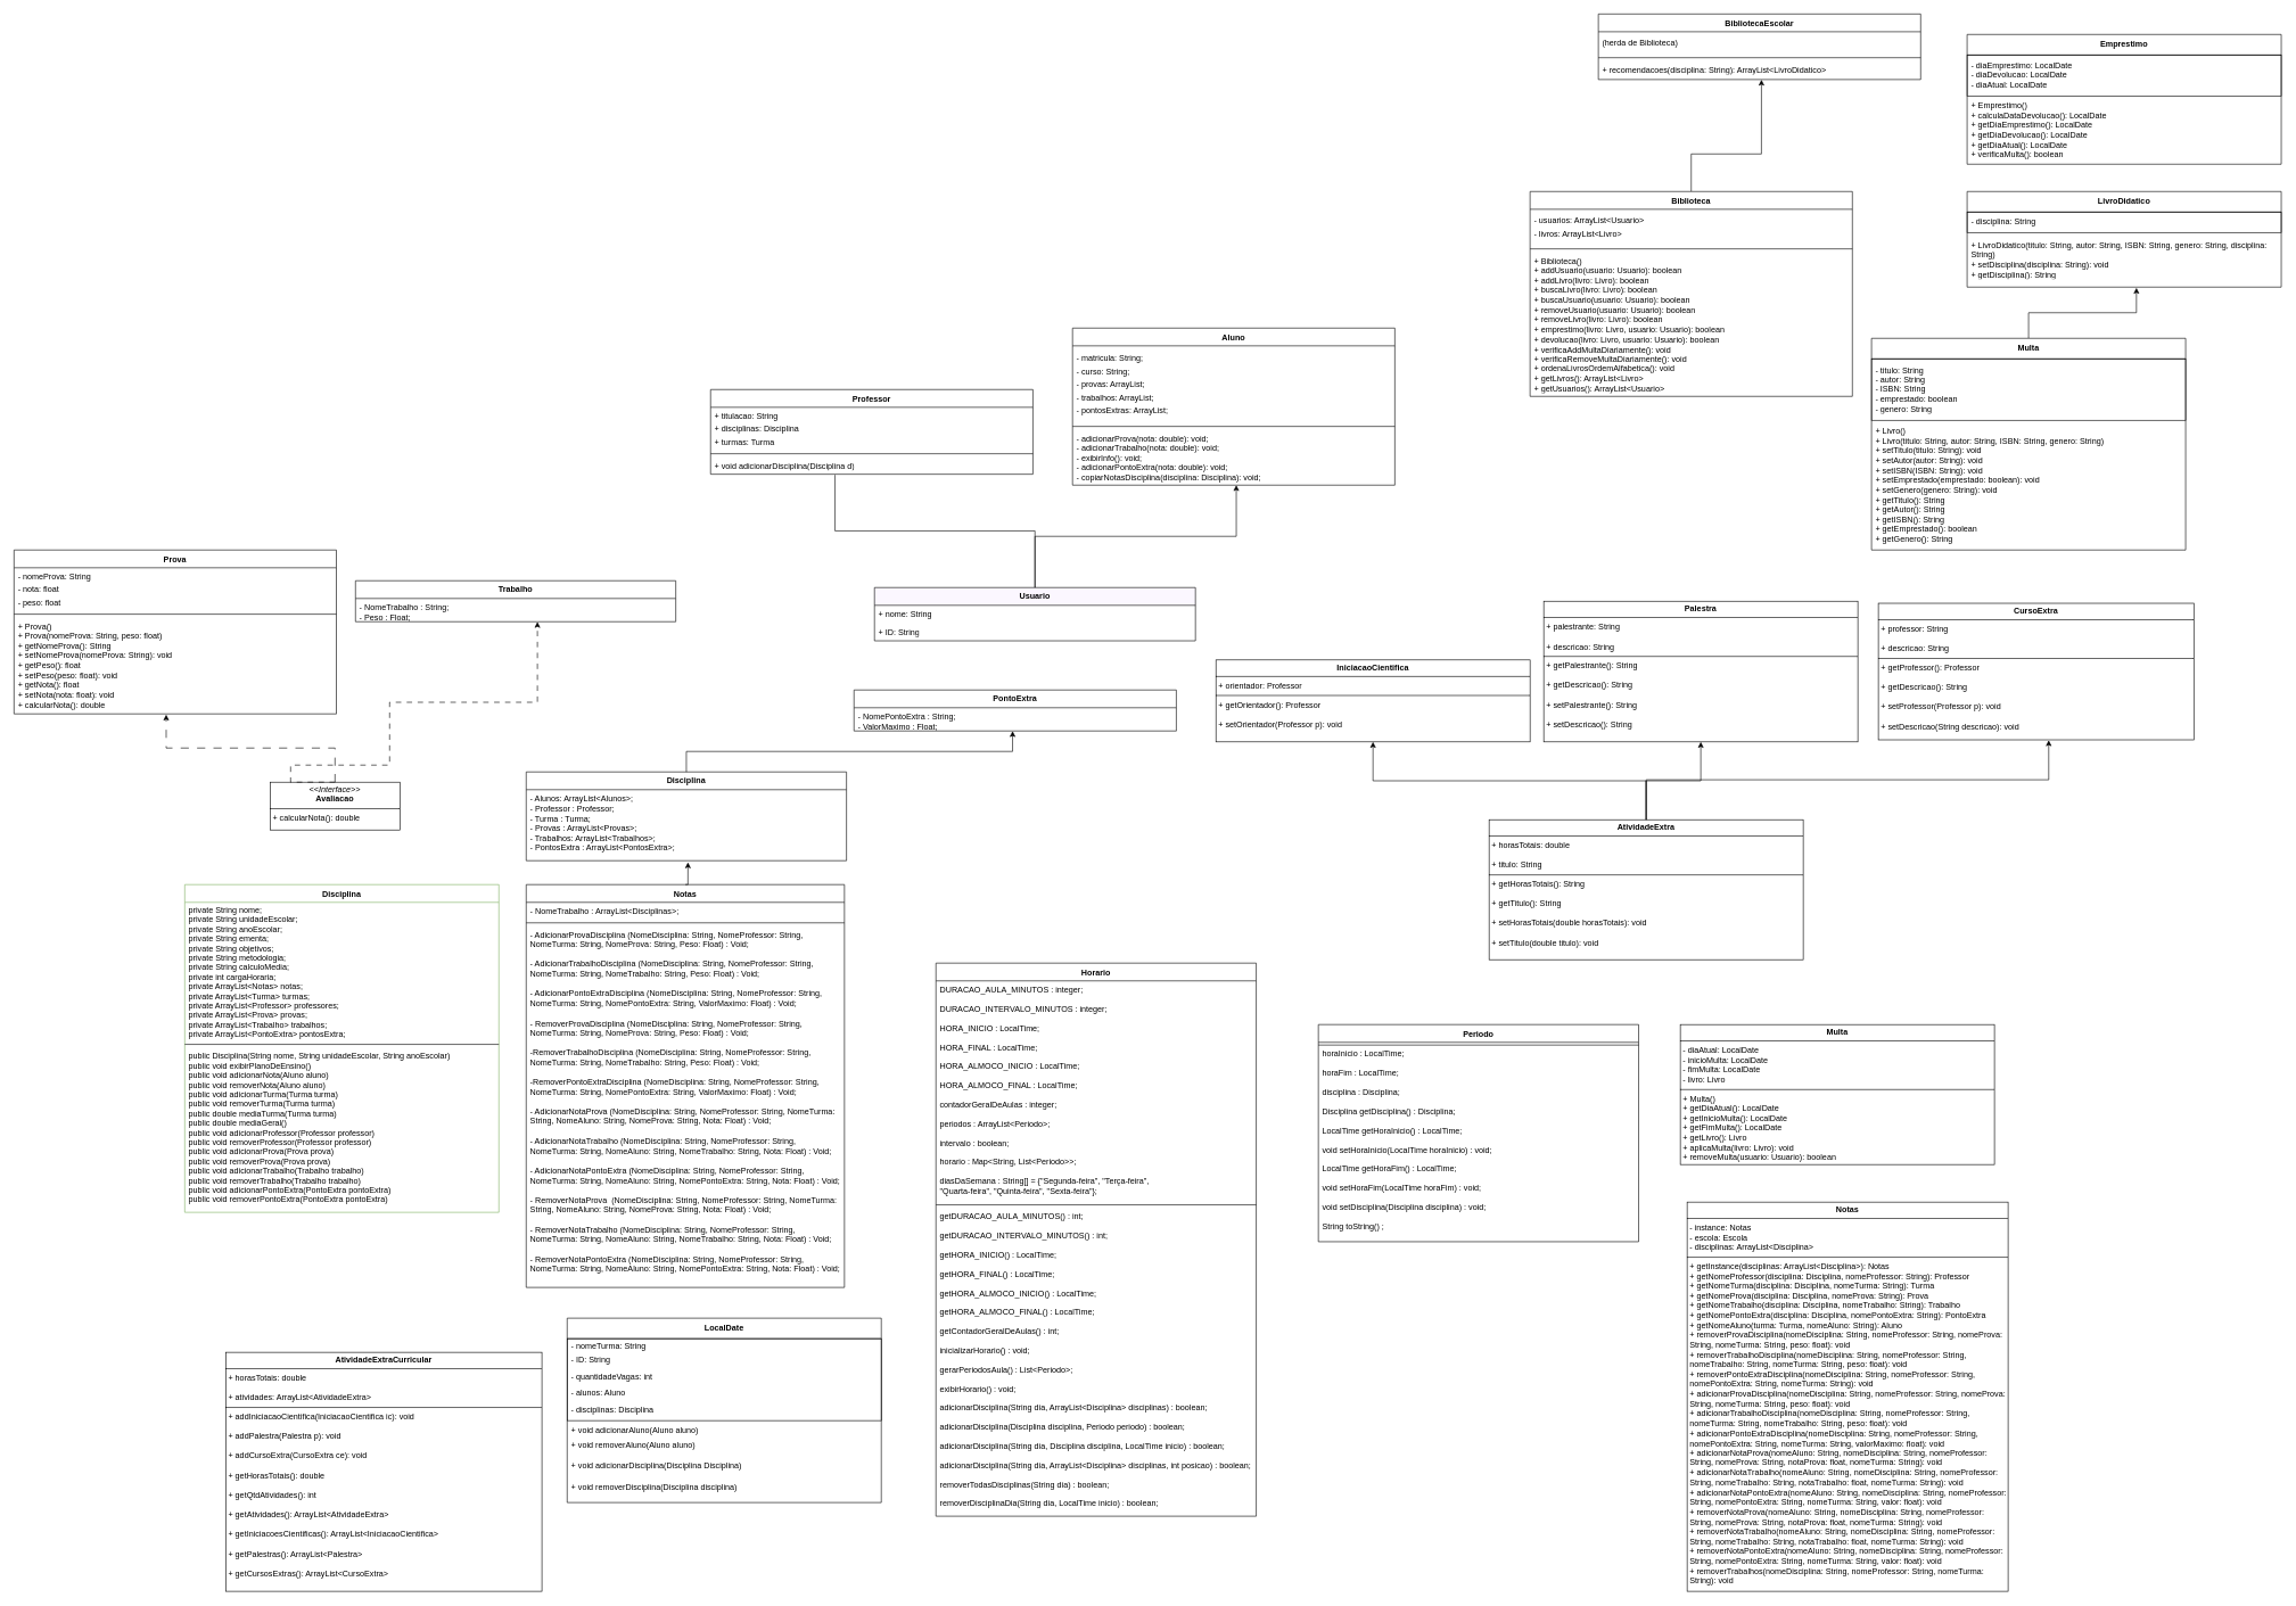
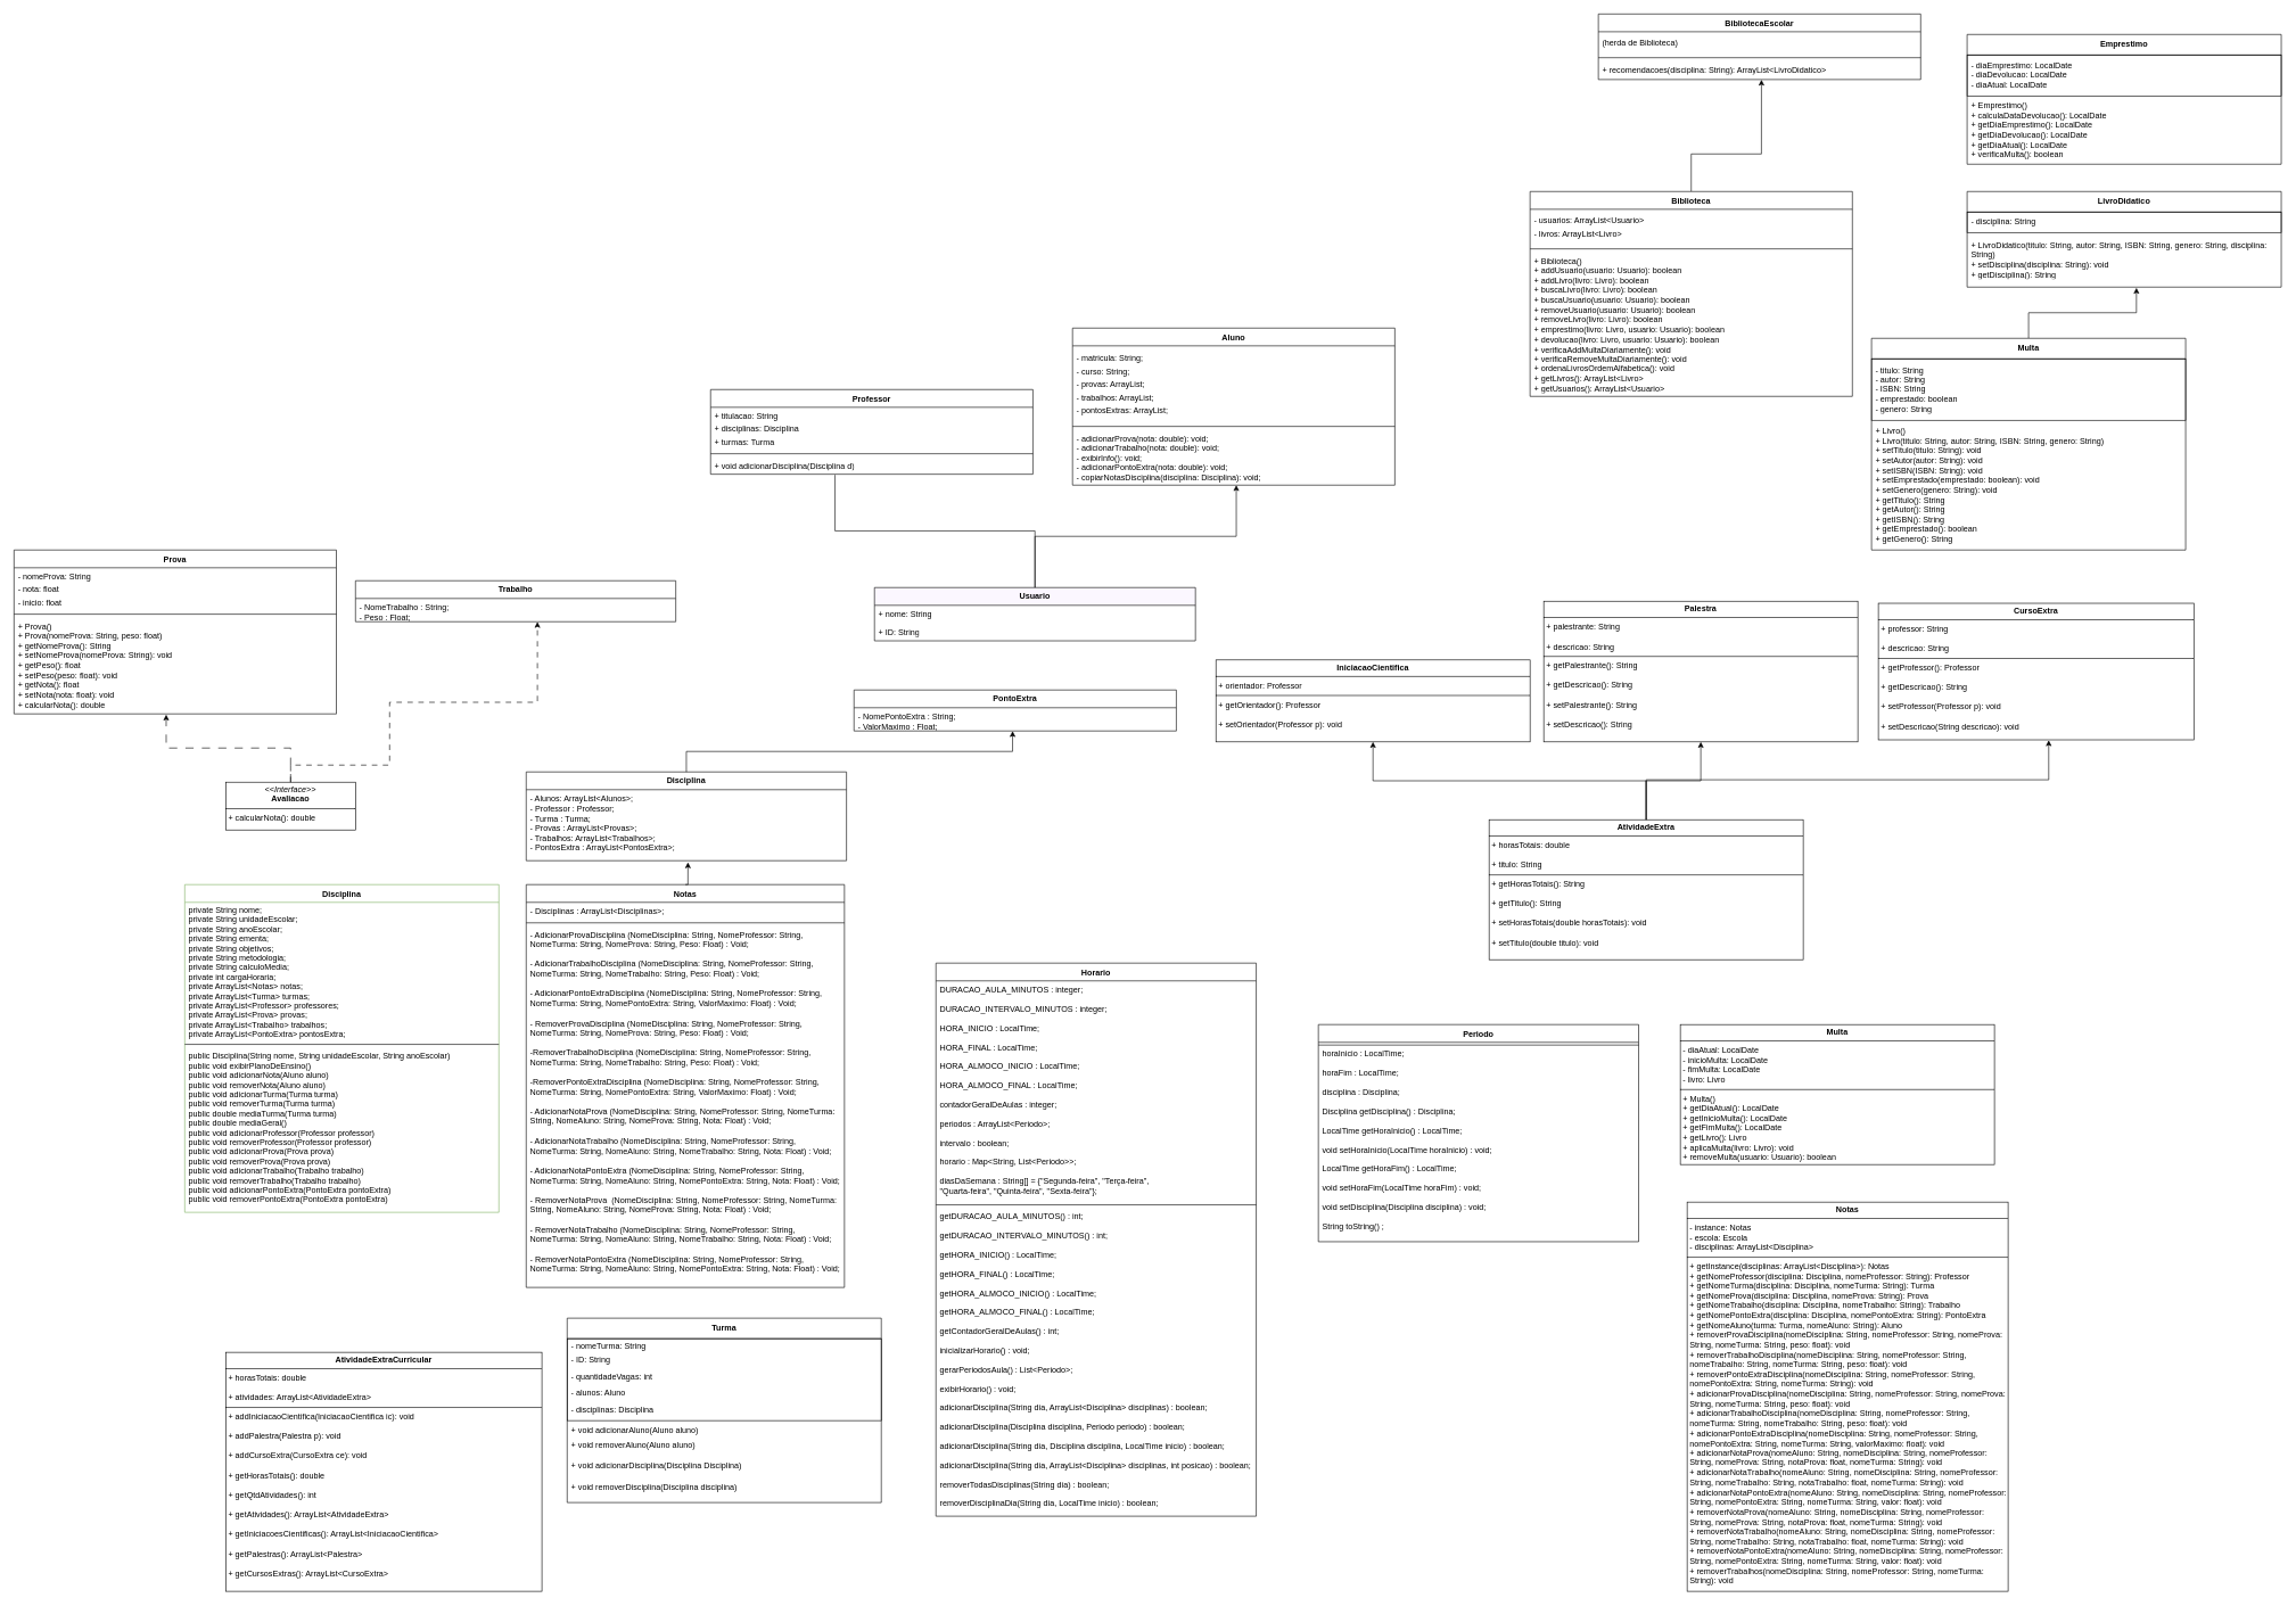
- <mxCell id="72" value="&lt;div style=&quot;line-height: 160%;&quot;&gt;- nomeProva: String&amp;nbsp;&lt;br&gt;- nota: &lt;span class=&quot;hljs-keyword&quot;&gt;float&lt;/span&gt;&amp;nbsp;&lt;br&gt;- peso: &lt;span class=&quot;hljs-keyword&quot;&gt;float&lt;/span&gt;&lt;br&gt;&lt;/div&gt;" style="text;strokeColor=none;fillColor=none;align=left;verticalAlign=middle;spacingLeft=4;spacingRight=4;overflow=hidden;rotatable=0;points=[[0,0.5],[1,0.5]];portConstraint=eastwest;whiteSpace=wrap;html=1;" vertex="1" parent="71"><mxGeometry y="26" width="472" height="64" as="geometry" /></mxCell>
+ <mxCell id="72" value="&lt;div style=&quot;line-height: 160%;&quot;&gt;- nomeProva: String&amp;nbsp;&lt;br&gt;- nota: &lt;span class=&quot;hljs-keyword&quot;&gt;float&lt;/span&gt;&amp;nbsp;&lt;br&gt;- inicio: &lt;span class=&quot;hljs-keyword&quot;&gt;float&lt;/span&gt;&lt;br&gt;&lt;/div&gt;" style="text;strokeColor=none;fillColor=none;align=left;verticalAlign=middle;spacingLeft=4;spacingRight=4;overflow=hidden;rotatable=0;points=[[0,0.5],[1,0.5]];portConstraint=eastwest;whiteSpace=wrap;html=1;" vertex="1" parent="71"><mxGeometry y="26" width="472" height="64" as="geometry" /></mxCell>
- <mxCell id="75" value="&lt;p style=&quot;margin:0px;margin-top:4px;text-align:center;&quot;&gt;&lt;i&gt;&amp;lt;&amp;lt;Interface&amp;gt;&amp;gt;&lt;/i&gt;&lt;br&gt;&lt;b&gt;Avaliacao&lt;/b&gt;&lt;/p&gt;&lt;hr size=&quot;1&quot; style=&quot;border-style:solid;&quot;&gt;&lt;p style=&quot;margin:0px;margin-left:4px;&quot;&gt;+ &lt;span class=&quot;hljs-title function_ invoke__&quot;&gt;calcularNota&lt;/span&gt;(): &lt;span class=&quot;hljs-keyword&quot;&gt;double&lt;/span&gt;&lt;/p&gt;" style="verticalAlign=top;align=left;overflow=fill;html=1;whiteSpace=wrap;" vertex="1" parent="1"><mxGeometry x="395" y="1145" width="190" height="70" as="geometry" /></mxCell>
+ <mxCell id="75" value="&lt;p style=&quot;margin:0px;margin-top:4px;text-align:center;&quot;&gt;&lt;i&gt;&amp;lt;&amp;lt;Interface&amp;gt;&amp;gt;&lt;/i&gt;&lt;br&gt;&lt;b&gt;Avaliacao&lt;/b&gt;&lt;/p&gt;&lt;hr size=&quot;1&quot; style=&quot;border-style:solid;&quot;&gt;&lt;p style=&quot;margin:0px;margin-left:4px;&quot;&gt;+ &lt;span class=&quot;hljs-title function_ invoke__&quot;&gt;calcularNota&lt;/span&gt;(): &lt;span class=&quot;hljs-keyword&quot;&gt;double&lt;/span&gt;&lt;/p&gt;" style="verticalAlign=top;align=left;overflow=fill;html=1;whiteSpace=wrap;" vertex="1" parent="1"><mxGeometry x="330" y="1145" width="190" height="70" as="geometry" /></mxCell>
- <mxCell id="11" value="- NomeTrabalho : ArrayList&amp;lt;Disciplinas&amp;gt;;" style="text;strokeColor=none;fillColor=none;align=left;verticalAlign=top;spacingLeft=4;spacingRight=4;overflow=hidden;rotatable=0;points=[[0,0.5],[1,0.5]];portConstraint=eastwest;whiteSpace=wrap;html=1;" parent="10" vertex="1"><mxGeometry y="26" width="466" height="26" as="geometry" /></mxCell>
+ <mxCell id="11" value="- Disciplinas : ArrayList&amp;lt;Disciplinas&amp;gt;;" style="text;strokeColor=none;fillColor=none;align=left;verticalAlign=top;spacingLeft=4;spacingRight=4;overflow=hidden;rotatable=0;points=[[0,0.5],[1,0.5]];portConstraint=eastwest;whiteSpace=wrap;html=1;" parent="10" vertex="1"><mxGeometry y="26" width="466" height="26" as="geometry" /></mxCell>
- <mxCell id="41" value="&lt;b&gt;LocalDate&lt;/b&gt;" style="swimlane;fontStyle=0;childLayout=stackLayout;horizontal=1;startSize=30;horizontalStack=0;resizeParent=1;resizeParentMax=0;resizeLast=0;collapsible=1;marginBottom=0;whiteSpace=wrap;html=1;fillColor=default;" parent="1" vertex="1"><mxGeometry x="830" y="1930" width="460" height="270" as="geometry" /></mxCell>
+ <mxCell id="41" value="&lt;b&gt;Turma&lt;/b&gt;" style="swimlane;fontStyle=0;childLayout=stackLayout;horizontal=1;startSize=30;horizontalStack=0;resizeParent=1;resizeParentMax=0;resizeLast=0;collapsible=1;marginBottom=0;whiteSpace=wrap;html=1;fillColor=default;" parent="1" vertex="1"><mxGeometry x="830" y="1930" width="460" height="270" as="geometry" /></mxCell>
